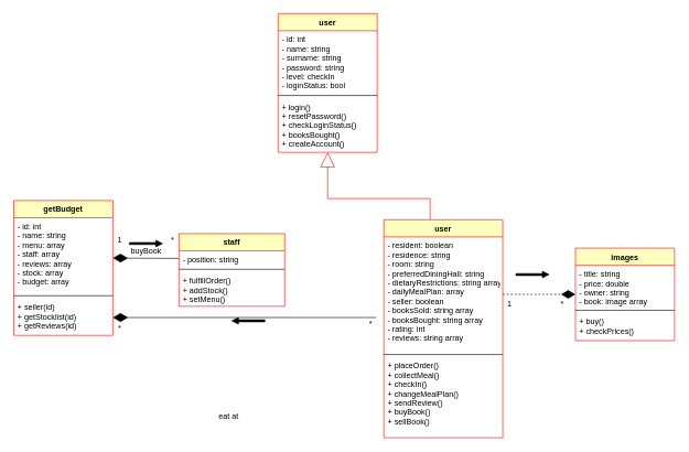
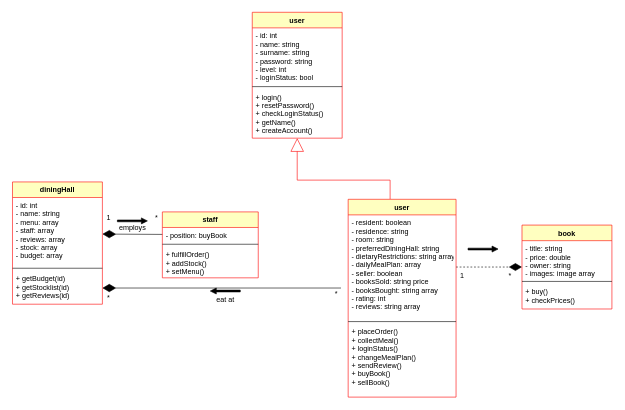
- <mxCell id="4" value="- id: int&#10;- name: string&#10;- surname: string&#10;- password: string&#10;- level: checkIn&#10;- loginStatus: bool&#10;&#10;&#10;" style="text;strokeColor=none;fillColor=none;align=left;verticalAlign=top;spacingLeft=4;spacingRight=4;overflow=hidden;rotatable=0;points=[[0,0.5],[1,0.5]];portConstraint=eastwest;" parent="3" vertex="1"><mxGeometry y="26" width="150" height="94" as="geometry" /></mxCell>
+ <mxCell id="4" value="- id: int&#10;- name: string&#10;- surname: string&#10;- password: string&#10;- level: int&#10;- loginStatus: bool&#10;&#10;&#10;" style="text;strokeColor=none;fillColor=none;align=left;verticalAlign=top;spacingLeft=4;spacingRight=4;overflow=hidden;rotatable=0;points=[[0,0.5],[1,0.5]];portConstraint=eastwest;" parent="3" vertex="1"><mxGeometry y="26" width="150" height="94" as="geometry" /></mxCell>
- <mxCell id="6" value="+ login()&#10;+ resetPassword()&#10;+ checkLoginStatus()&#10;+ booksBought()&#10;+ createAccount()&#10;&#10;" style="text;strokeColor=none;fillColor=none;align=left;verticalAlign=top;spacingLeft=4;spacingRight=4;overflow=hidden;rotatable=0;points=[[0,0.5],[1,0.5]];portConstraint=eastwest;" parent="3" vertex="1"><mxGeometry y="128" width="150" height="82" as="geometry" /></mxCell>
+ <mxCell id="6" value="+ login()&#10;+ resetPassword()&#10;+ checkLoginStatus()&#10;+ getName()&#10;+ createAccount()&#10;&#10;" style="text;strokeColor=none;fillColor=none;align=left;verticalAlign=top;spacingLeft=4;spacingRight=4;overflow=hidden;rotatable=0;points=[[0,0.5],[1,0.5]];portConstraint=eastwest;" parent="3" vertex="1"><mxGeometry y="128" width="150" height="82" as="geometry" /></mxCell>
- <mxCell id="12" value="getBudget" style="swimlane;fontStyle=1;align=center;verticalAlign=top;childLayout=stackLayout;horizontal=1;startSize=26;horizontalStack=0;resizeParent=1;resizeParentMax=0;resizeLast=0;collapsible=1;marginBottom=0;strokeColor=#FF0000;fillColor=#ffffc0;" parent="1" vertex="1"><mxGeometry x="20" y="303" width="150" height="204" as="geometry" /></mxCell>
+ <mxCell id="12" value="diningHall" style="swimlane;fontStyle=1;align=center;verticalAlign=top;childLayout=stackLayout;horizontal=1;startSize=26;horizontalStack=0;resizeParent=1;resizeParentMax=0;resizeLast=0;collapsible=1;marginBottom=0;strokeColor=#FF0000;fillColor=#ffffc0;" parent="1" vertex="1"><mxGeometry x="20" y="303" width="150" height="204" as="geometry" /></mxCell>
- <mxCell id="30" value="- resident: boolean&#10;- residence: string&#10;- room: string&#10;- preferredDiningHall: string&#10;- dietaryRestrictions: string array&#10;- dailyMealPlan: array&#10;- seller: boolean&#10;- booksSold: string array&#10;- booksBought: string array&#10;- rating: int&#10;- reviews: string array&#10;&#10;" style="text;strokeColor=none;fillColor=none;align=left;verticalAlign=top;spacingLeft=4;spacingRight=4;overflow=hidden;rotatable=0;points=[[0,0.5],[1,0.5]];portConstraint=eastwest;" parent="29" vertex="1"><mxGeometry y="26" width="180" height="174" as="geometry" /></mxCell>
+ <mxCell id="30" value="- resident: boolean&#10;- residence: string&#10;- room: string&#10;- preferredDiningHall: string&#10;- dietaryRestrictions: string array&#10;- dailyMealPlan: array&#10;- seller: boolean&#10;- booksSold: string price&#10;- booksBought: string array&#10;- rating: int&#10;- reviews: string array&#10;&#10;" style="text;strokeColor=none;fillColor=none;align=left;verticalAlign=top;spacingLeft=4;spacingRight=4;overflow=hidden;rotatable=0;points=[[0,0.5],[1,0.5]];portConstraint=eastwest;" parent="29" vertex="1"><mxGeometry y="26" width="180" height="174" as="geometry" /></mxCell>
- <mxCell id="9" value="buyBook" style="text;html=1;align=center;verticalAlign=middle;resizable=0;points=[];autosize=1;" parent="1" vertex="1"><mxGeometry x="190" y="370" width="60" height="20" as="geometry" /></mxCell>
+ <mxCell id="9" value="employs" style="text;html=1;align=center;verticalAlign=middle;resizable=0;points=[];autosize=1;" parent="1" vertex="1"><mxGeometry x="190" y="370" width="60" height="20" as="geometry" /></mxCell>
- <mxCell id="33" value="images" style="swimlane;fontStyle=1;align=center;verticalAlign=top;childLayout=stackLayout;horizontal=1;startSize=26;horizontalStack=0;resizeParent=1;resizeParentMax=0;resizeLast=0;collapsible=1;marginBottom=0;strokeColor=#FF0000;fillColor=#ffffc0;" parent="1" vertex="1"><mxGeometry x="870" y="375" width="150" height="140" as="geometry" /></mxCell>
+ <mxCell id="33" value="book" style="swimlane;fontStyle=1;align=center;verticalAlign=top;childLayout=stackLayout;horizontal=1;startSize=26;horizontalStack=0;resizeParent=1;resizeParentMax=0;resizeLast=0;collapsible=1;marginBottom=0;strokeColor=#FF0000;fillColor=#ffffc0;" parent="1" vertex="1"><mxGeometry x="870" y="375" width="150" height="140" as="geometry" /></mxCell>
- <mxCell id="17" value="- position: string" style="text;strokeColor=none;fillColor=none;align=left;verticalAlign=top;spacingLeft=4;spacingRight=4;overflow=hidden;rotatable=0;points=[[0,0.5],[1,0.5]];portConstraint=eastwest;" parent="16" vertex="1"><mxGeometry y="26" width="160" height="24" as="geometry" /></mxCell>
+ <mxCell id="17" value="- position: buyBook" style="text;strokeColor=none;fillColor=none;align=left;verticalAlign=top;spacingLeft=4;spacingRight=4;overflow=hidden;rotatable=0;points=[[0,0.5],[1,0.5]];portConstraint=eastwest;" parent="16" vertex="1"><mxGeometry y="26" width="160" height="24" as="geometry" /></mxCell>
- <mxCell id="34" value="- title: string&#10;- price: double&#10;- owner: string &#10;- book: image array" style="text;strokeColor=none;fillColor=none;align=left;verticalAlign=top;spacingLeft=4;spacingRight=4;overflow=hidden;rotatable=0;points=[[0,0.5],[1,0.5]];portConstraint=eastwest;" parent="33" vertex="1"><mxGeometry y="26" width="150" height="64" as="geometry" /></mxCell>
+ <mxCell id="34" value="- title: string&#10;- price: double&#10;- owner: string &#10;- images: image array" style="text;strokeColor=none;fillColor=none;align=left;verticalAlign=top;spacingLeft=4;spacingRight=4;overflow=hidden;rotatable=0;points=[[0,0.5],[1,0.5]];portConstraint=eastwest;" parent="33" vertex="1"><mxGeometry y="26" width="150" height="64" as="geometry" /></mxCell>
- <mxCell id="15" value="+ seller(id)&#10;+ getStocklist(id)&#10;+ getReviews(id)&#10;" style="text;strokeColor=none;fillColor=none;align=left;verticalAlign=top;spacingLeft=4;spacingRight=4;overflow=hidden;rotatable=0;points=[[0,0.5],[1,0.5]];portConstraint=eastwest;" parent="12" vertex="1"><mxGeometry y="148" width="150" height="56" as="geometry" /></mxCell>
+ <mxCell id="15" value="+ getBudget(id)&#10;+ getStocklist(id)&#10;+ getReviews(id)&#10;" style="text;strokeColor=none;fillColor=none;align=left;verticalAlign=top;spacingLeft=4;spacingRight=4;overflow=hidden;rotatable=0;points=[[0,0.5],[1,0.5]];portConstraint=eastwest;" parent="12" vertex="1"><mxGeometry y="148" width="150" height="56" as="geometry" /></mxCell>
- <mxCell id="32" value="+ placeOrder()&#10;+ collectMeal()&#10;+ checkIn()&#10;+ changeMealPlan()&#10;+ sendReview()&#10;+ buyBook()&#10;+ sellBook()&#10;&#10;" style="text;strokeColor=none;fillColor=none;align=left;verticalAlign=top;spacingLeft=4;spacingRight=4;overflow=hidden;rotatable=0;points=[[0,0.5],[1,0.5]];portConstraint=eastwest;" parent="29" vertex="1"><mxGeometry y="208" width="180" height="122" as="geometry" /></mxCell>
+ <mxCell id="32" value="+ placeOrder()&#10;+ collectMeal()&#10;+ loginStatus()&#10;+ changeMealPlan()&#10;+ sendReview()&#10;+ buyBook()&#10;+ sellBook()&#10;&#10;" style="text;strokeColor=none;fillColor=none;align=left;verticalAlign=top;spacingLeft=4;spacingRight=4;overflow=hidden;rotatable=0;points=[[0,0.5],[1,0.5]];portConstraint=eastwest;" parent="29" vertex="1"><mxGeometry y="208" width="180" height="122" as="geometry" /></mxCell>
- <mxCell id="24" value="&lt;div&gt;eat at&lt;/div&gt;" style="text;html=1;align=center;verticalAlign=middle;resizable=0;points=[];autosize=1;" parent="1" vertex="1"><mxGeometry x="325" y="620" width="40" height="20" as="geometry" /></mxCell>
+ <mxCell id="24" value="&lt;div&gt;eat at&lt;/div&gt;" style="text;html=1;align=center;verticalAlign=middle;resizable=0;points=[];autosize=1;" parent="1" vertex="1"><mxGeometry x="355" y="490" width="40" height="20" as="geometry" /></mxCell>
